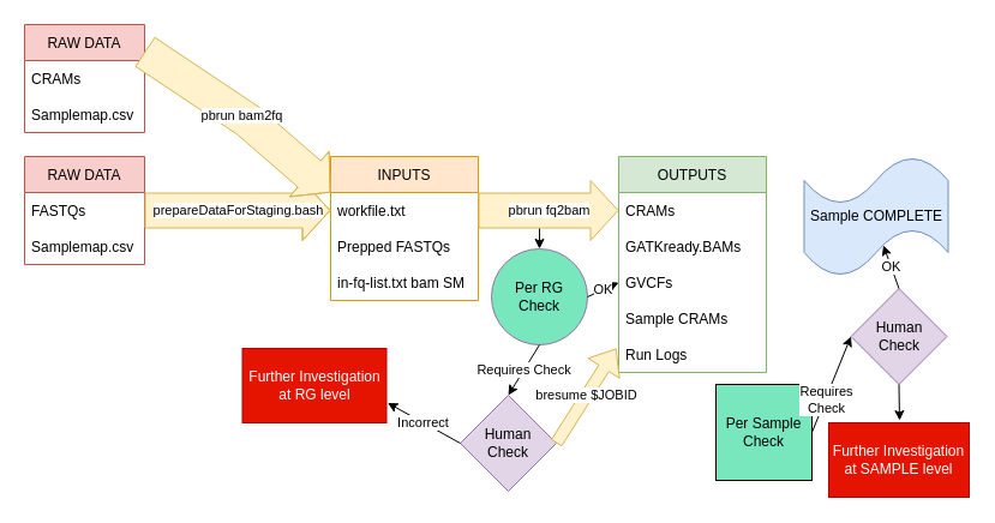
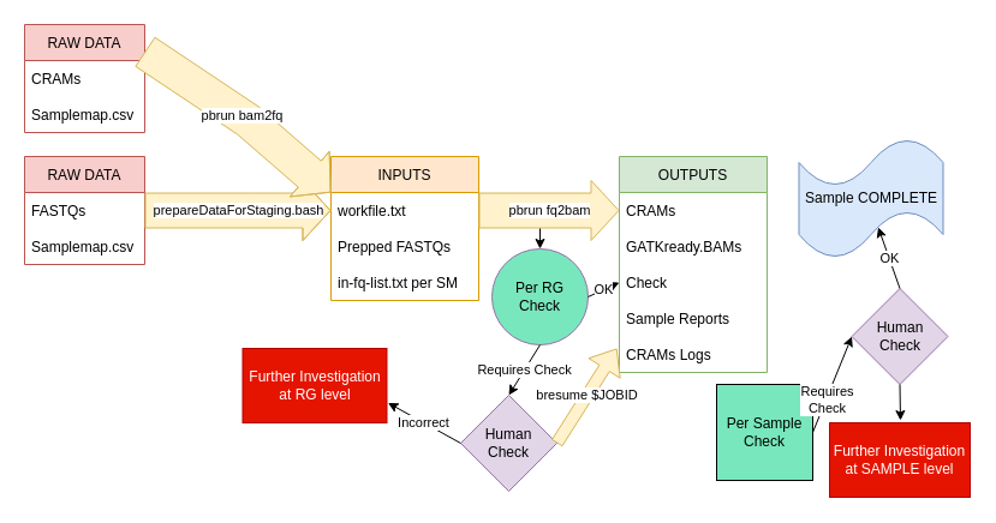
- <mxCell id="26" value="Sample COMPLETE" style="shape=tape;whiteSpace=wrap;html=1;fillColor=#dae8fc;strokeColor=#6c8ebf;" parent="1" vertex="1"><mxGeometry x="669.5" y="130" width="120" height="100" as="geometry" /></mxCell>
+ <mxCell id="26" value="Sample COMPLETE" style="shape=tape;whiteSpace=wrap;html=1;fillColor=#dae8fc;strokeColor=#6c8ebf;" parent="1" vertex="1"><mxGeometry x="664.5" y="115" width="120" height="100" as="geometry" /></mxCell>
- <mxCell id="5" value="in-fq-list.txt bam SM" style="text;strokeColor=none;fillColor=none;align=left;verticalAlign=middle;spacingLeft=4;spacingRight=4;overflow=hidden;points=[[0,0.5],[1,0.5]];portConstraint=eastwest;rotatable=0;" parent="2" vertex="1"><mxGeometry y="90" width="123" height="30" as="geometry" /></mxCell>
+ <mxCell id="5" value="in-fq-list.txt per SM" style="text;strokeColor=none;fillColor=none;align=left;verticalAlign=middle;spacingLeft=4;spacingRight=4;overflow=hidden;points=[[0,0.5],[1,0.5]];portConstraint=eastwest;rotatable=0;" parent="2" vertex="1"><mxGeometry y="90" width="123" height="30" as="geometry" /></mxCell>
- <mxCell id="14" value="GVCFs " style="text;strokeColor=none;fillColor=none;align=left;verticalAlign=middle;spacingLeft=4;spacingRight=4;overflow=hidden;points=[[0,0.5],[1,0.5]];portConstraint=eastwest;rotatable=0;" parent="11" vertex="1"><mxGeometry y="90" width="123" height="30" as="geometry" /></mxCell>
+ <mxCell id="14" value="Check " style="text;strokeColor=none;fillColor=none;align=left;verticalAlign=middle;spacingLeft=4;spacingRight=4;overflow=hidden;points=[[0,0.5],[1,0.5]];portConstraint=eastwest;rotatable=0;" parent="11" vertex="1"><mxGeometry y="90" width="123" height="30" as="geometry" /></mxCell>
- <mxCell id="15" value="Sample CRAMs" style="text;strokeColor=none;fillColor=none;align=left;verticalAlign=middle;spacingLeft=4;spacingRight=4;overflow=hidden;points=[[0,0.5],[1,0.5]];portConstraint=eastwest;rotatable=0;" parent="11" vertex="1"><mxGeometry y="120" width="123" height="30" as="geometry" /></mxCell>
+ <mxCell id="15" value="Sample Reports" style="text;strokeColor=none;fillColor=none;align=left;verticalAlign=middle;spacingLeft=4;spacingRight=4;overflow=hidden;points=[[0,0.5],[1,0.5]];portConstraint=eastwest;rotatable=0;" parent="11" vertex="1"><mxGeometry y="120" width="123" height="30" as="geometry" /></mxCell>
- <mxCell id="16" value="Run Logs" style="text;strokeColor=none;fillColor=none;align=left;verticalAlign=middle;spacingLeft=4;spacingRight=4;overflow=hidden;points=[[0,0.5],[1,0.5]];portConstraint=eastwest;rotatable=0;" parent="11" vertex="1"><mxGeometry y="150" width="123" height="30" as="geometry" /></mxCell>
+ <mxCell id="16" value="CRAMs Logs" style="text;strokeColor=none;fillColor=none;align=left;verticalAlign=middle;spacingLeft=4;spacingRight=4;overflow=hidden;points=[[0,0.5],[1,0.5]];portConstraint=eastwest;rotatable=0;" parent="11" vertex="1"><mxGeometry y="150" width="123" height="30" as="geometry" /></mxCell>
